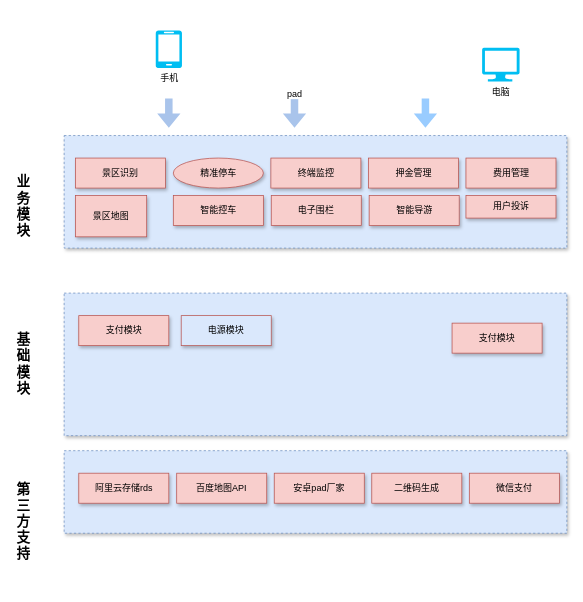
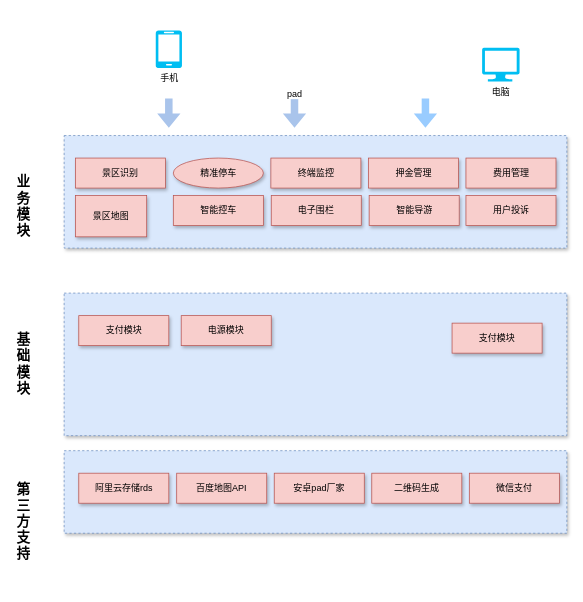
- <mxCell id="31" value="用户投诉" style="rounded=0;whiteSpace=wrap;html=1;shadow=1;fillColor=#f8cecc;strokeColor=#b85450;" vertex="1" parent="1"><mxGeometry x="620.5" y="260" width="120" height="30" as="geometry" /></mxCell>
+ <mxCell id="31" value="用户投诉" style="rounded=0;whiteSpace=wrap;html=1;shadow=1;fillColor=#f8cecc;strokeColor=#b85450;" vertex="1" parent="1"><mxGeometry x="620.5" y="260" width="120" height="40" as="geometry" /></mxCell>
- <mxCell id="19" value="电源模块" style="rounded=0;whiteSpace=wrap;html=1;shadow=1;fillColor=#dae8fc;strokeColor=#b85450;" parent="1" vertex="1"><mxGeometry x="241" y="420" width="120" height="40" as="geometry" /></mxCell>
+ <mxCell id="19" value="电源模块" style="rounded=0;whiteSpace=wrap;html=1;shadow=1;fillColor=#f8cecc;strokeColor=#b85450;" parent="1" vertex="1"><mxGeometry x="241" y="420" width="120" height="40" as="geometry" /></mxCell>
